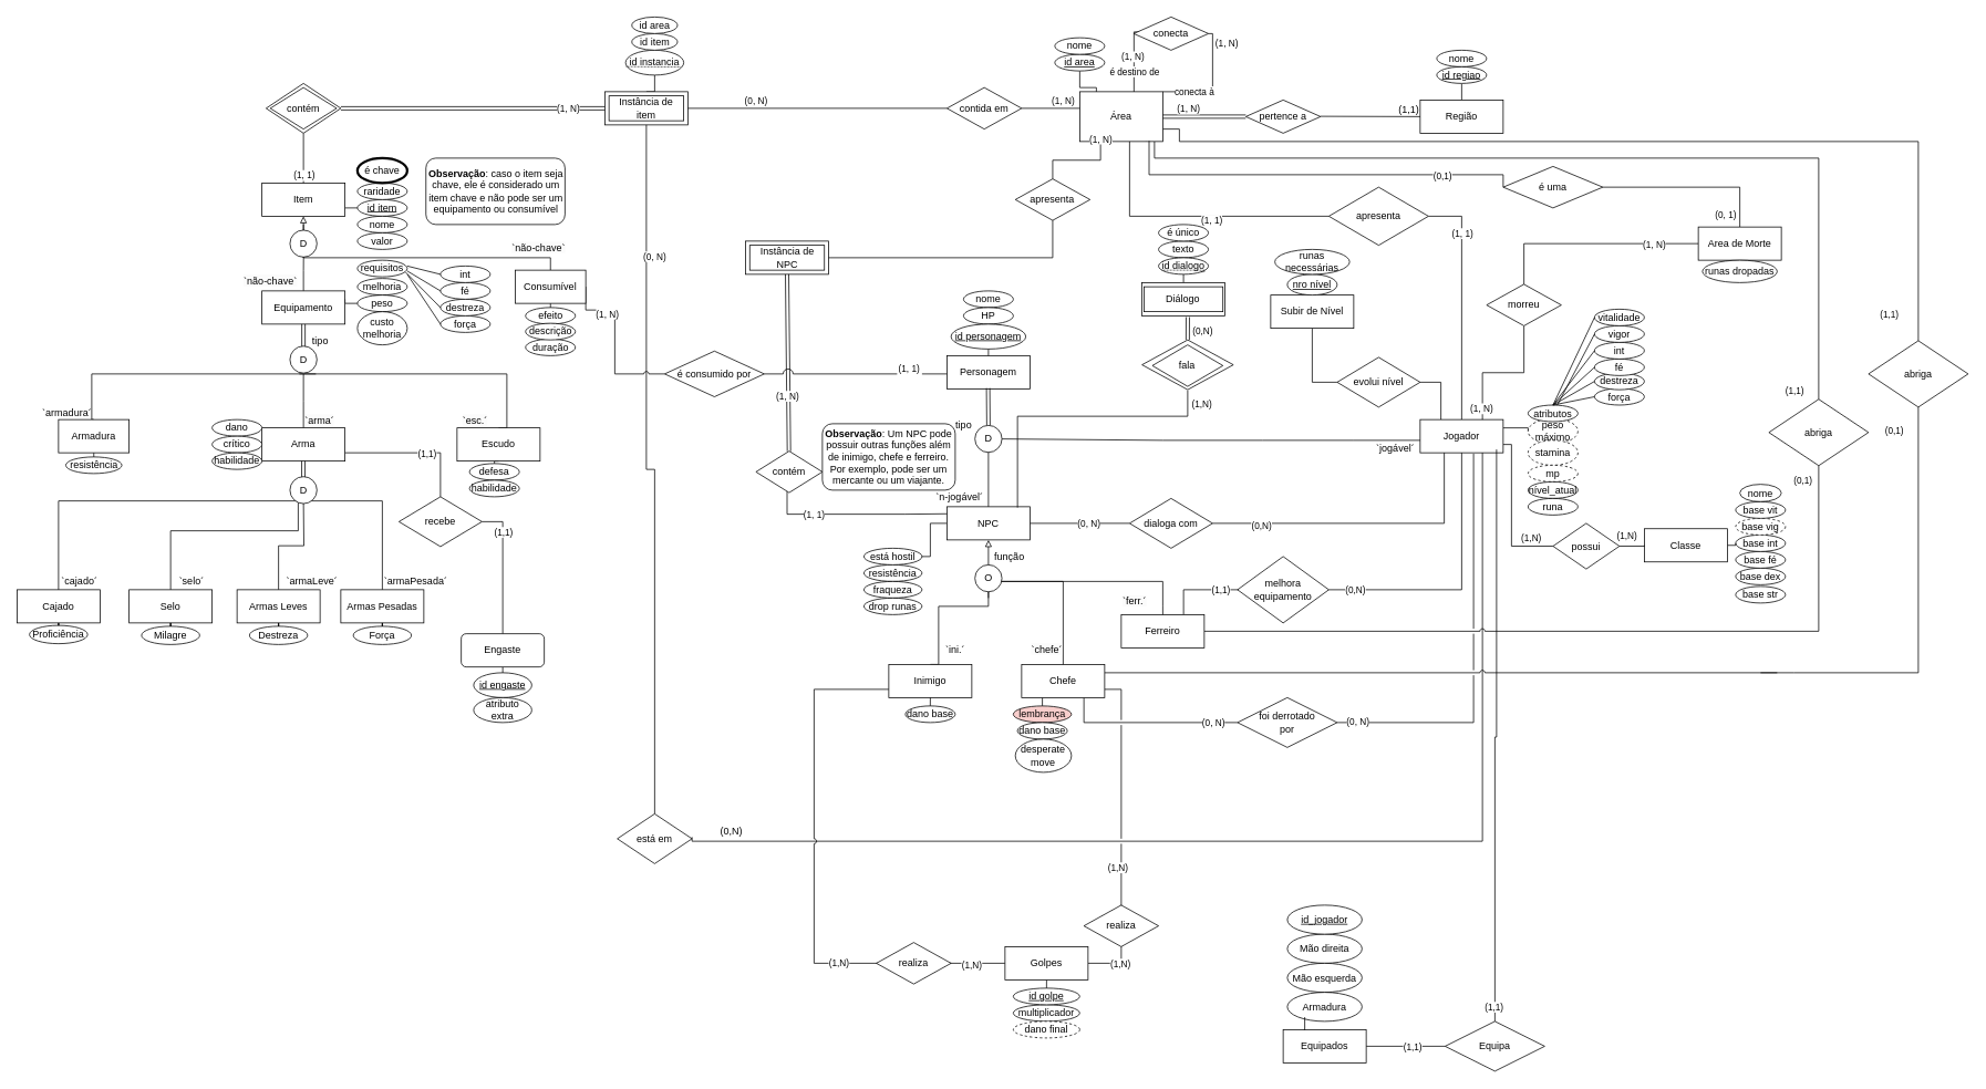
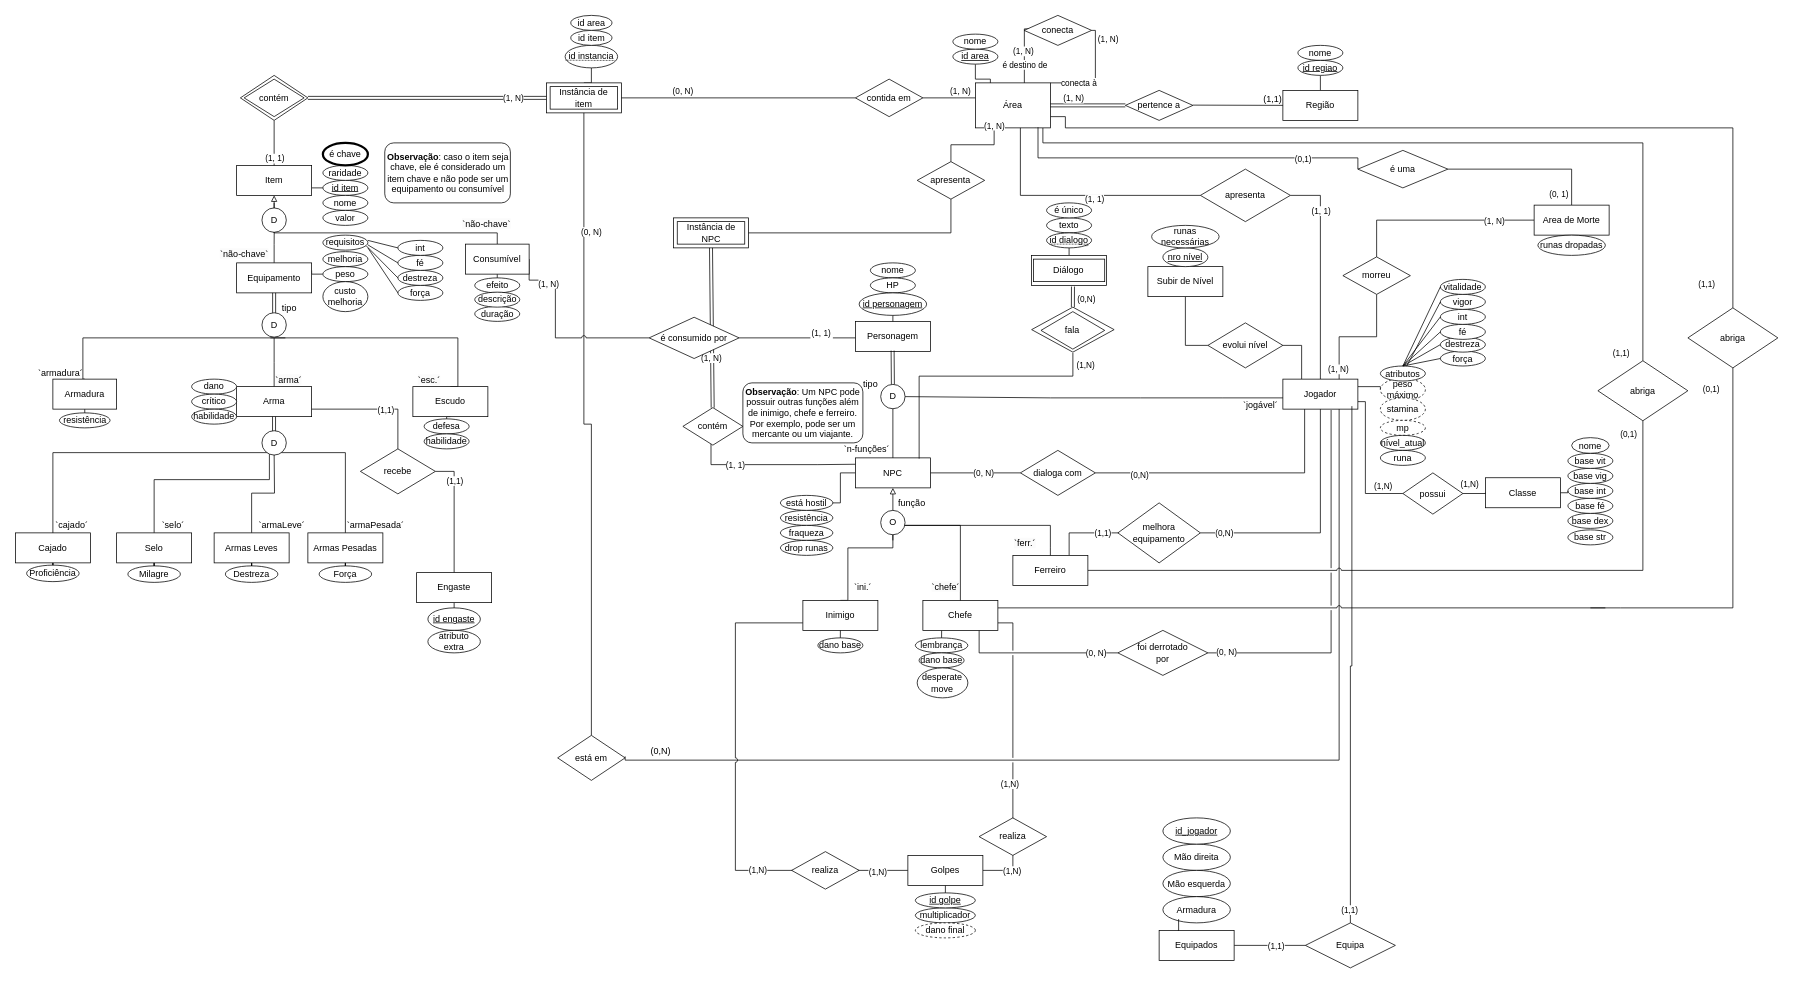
- <mxCell id="141" value="é consumido por" style="shape=rhombus;perimeter=rhombusPerimeter;whiteSpace=wrap;html=1;align=center;" vertex="1" parent="1"><mxGeometry x="800" y="422.5" width="120" height="55" as="geometry" /></mxCell>
+ <mxCell id="141" value="é consumido por" style="shape=rhombus;perimeter=rhombusPerimeter;whiteSpace=wrap;html=1;align=center;" vertex="1" parent="1"><mxGeometry x="865" y="422.5" width="120" height="55" as="geometry" /></mxCell>
- <mxCell id="184" value="`n-jogável´" style="text;html=1;align=center;verticalAlign=middle;resizable=0;points=[];autosize=1;strokeColor=none;fillColor=none;" vertex="1" parent="1"><mxGeometry x="1114.94" y="583" width="80" height="30" as="geometry" /></mxCell>
+ <mxCell id="184" value="`n-funções´" style="text;html=1;align=center;verticalAlign=middle;resizable=0;points=[];autosize=1;strokeColor=none;fillColor=none;" vertex="1" parent="1"><mxGeometry x="1114.94" y="583" width="80" height="30" as="geometry" /></mxCell>
- <mxCell id="214" value="base vig" style="ellipse;whiteSpace=wrap;html=1;align=center;dashed=1;" vertex="1" parent="1"><mxGeometry x="2090" y="624" width="60" height="20" as="geometry" /></mxCell>
+ <mxCell id="214" value="base vig" style="ellipse;whiteSpace=wrap;html=1;align=center;" vertex="1" parent="1"><mxGeometry x="2090" y="624" width="60" height="20" as="geometry" /></mxCell>
- <mxCell id="199" value="Engaste" style="whiteSpace=wrap;html=1;align=center;rounded=1;" vertex="1" parent="1"><mxGeometry x="555" y="763" width="100" height="40" as="geometry" /></mxCell>
+ <mxCell id="199" value="Engaste" style="whiteSpace=wrap;html=1;align=center;" vertex="1" parent="1"><mxGeometry x="555" y="763" width="100" height="40" as="geometry" /></mxCell>
- <mxCell id="147" value="lembrança" style="ellipse;whiteSpace=wrap;html=1;align=center;fillColor=#f8cecc;" vertex="1" parent="1"><mxGeometry x="1219.94" y="850" width="70" height="20" as="geometry" /></mxCell>
+ <mxCell id="147" value="lembrança" style="ellipse;whiteSpace=wrap;html=1;align=center;" vertex="1" parent="1"><mxGeometry x="1219.94" y="850" width="70" height="20" as="geometry" /></mxCell>
